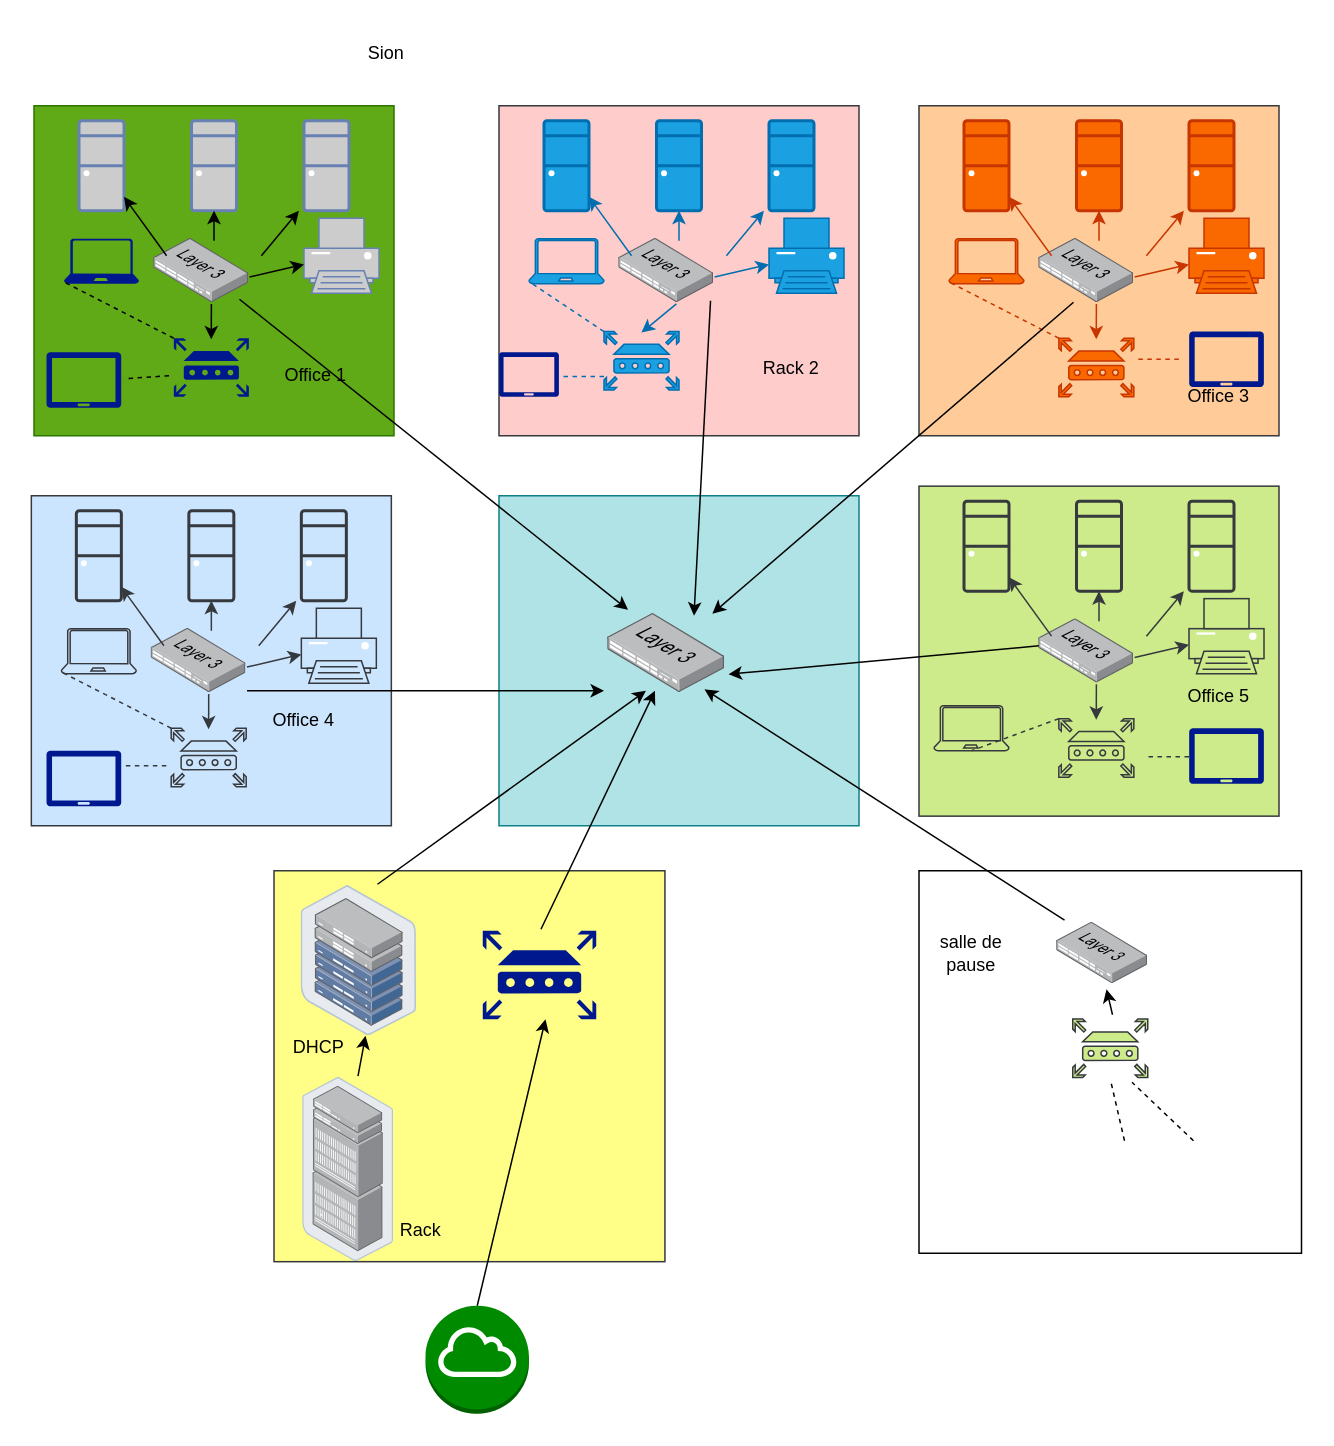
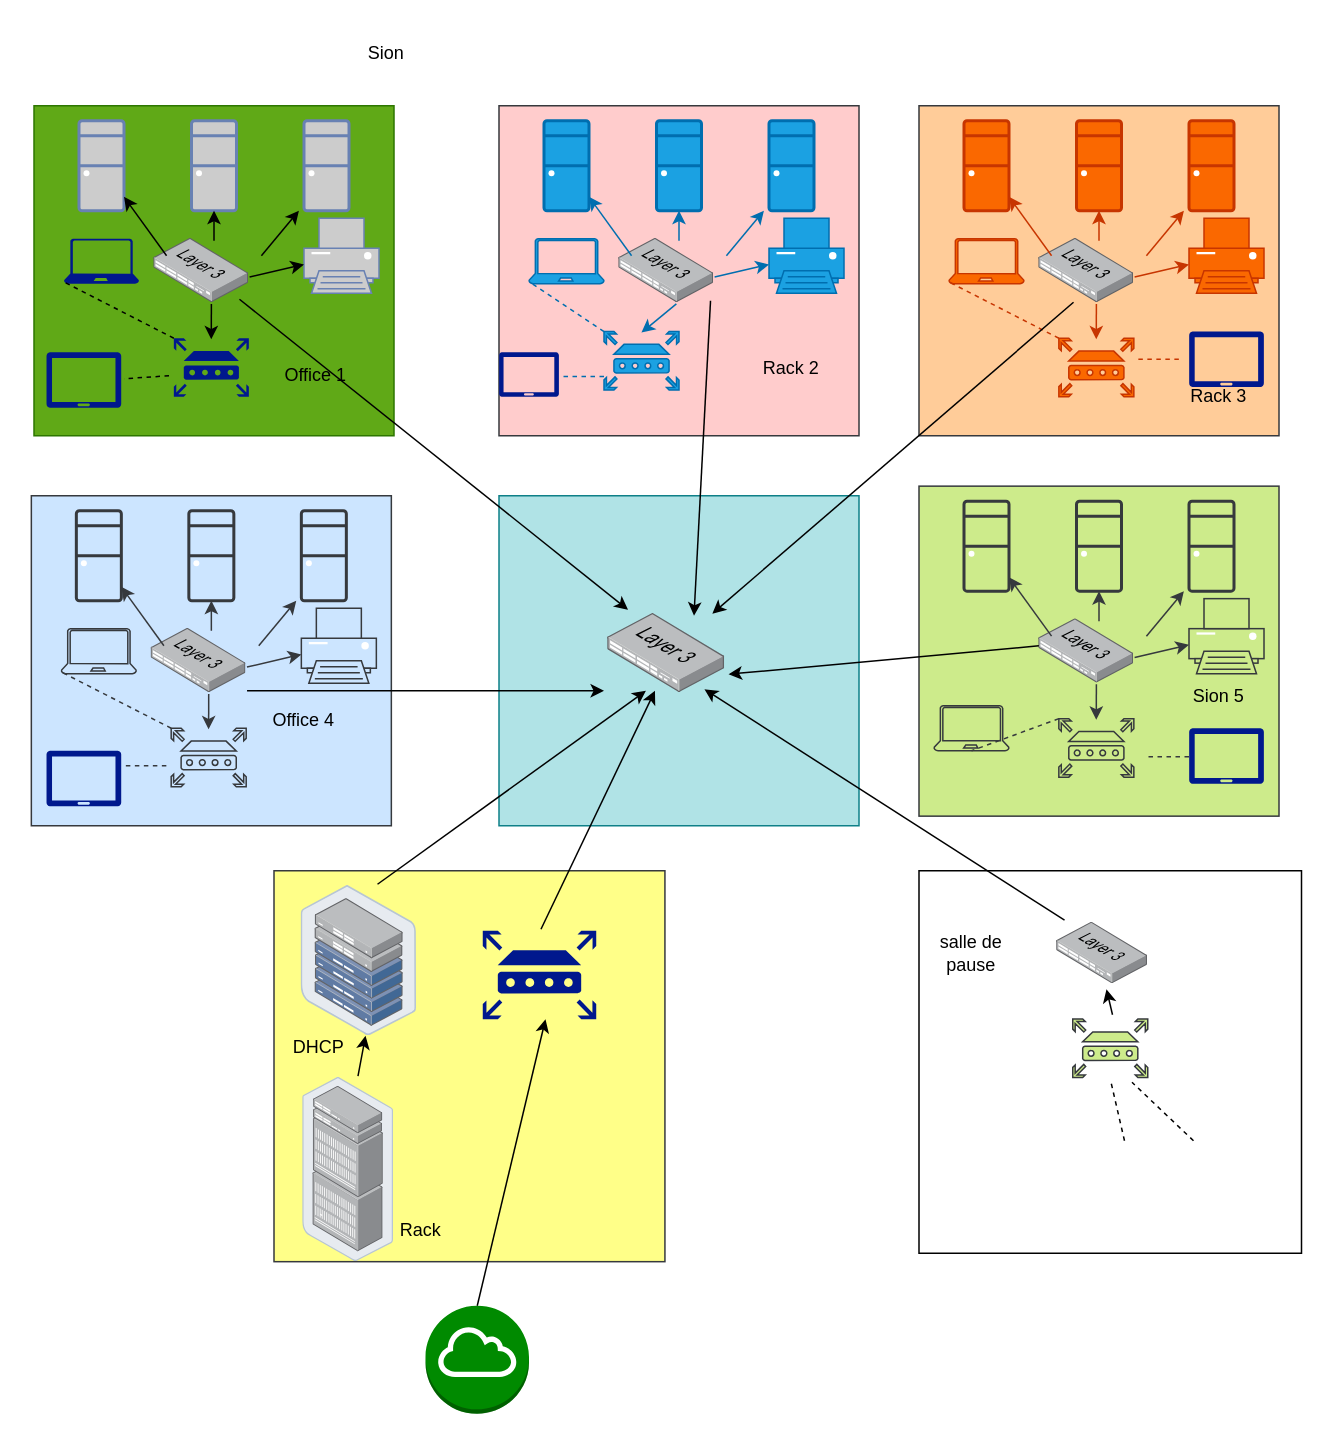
- <mxCell id="82" value="Office 3" style="text;html=1;strokeColor=none;fillColor=none;align=center;verticalAlign=middle;whiteSpace=wrap;rounded=0;" vertex="1" parent="1"><mxGeometry x="782" y="249" width="60" height="30" as="geometry" /></mxCell>
+ <mxCell id="82" value="Rack 3" style="text;html=1;strokeColor=none;fillColor=none;align=center;verticalAlign=middle;whiteSpace=wrap;rounded=0;" vertex="1" parent="1"><mxGeometry x="782" y="249" width="60" height="30" as="geometry" /></mxCell>
- <mxCell id="81" value="Office 5" style="text;html=1;strokeColor=none;fillColor=none;align=center;verticalAlign=middle;whiteSpace=wrap;rounded=0;" vertex="1" parent="1"><mxGeometry x="782" y="448.6" width="60" height="30" as="geometry" /></mxCell>
+ <mxCell id="81" value="Sion 5" style="text;html=1;strokeColor=none;fillColor=none;align=center;verticalAlign=middle;whiteSpace=wrap;rounded=0;" vertex="1" parent="1"><mxGeometry x="782" y="448.6" width="60" height="30" as="geometry" /></mxCell>
